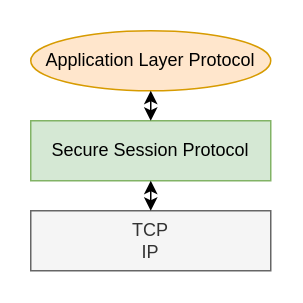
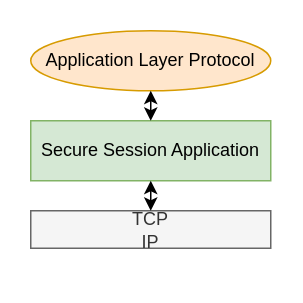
- <mxCell id="3" value="Secure Session Protocol" style="rounded=0;whiteSpace=wrap;html=1;fillColor=#d5e8d4;strokeColor=#82b366;" parent="1" vertex="1"><mxGeometry x="20" y="80" width="160" height="40" as="geometry" /></mxCell>
+ <mxCell id="3" value="Secure Session Application" style="rounded=0;whiteSpace=wrap;html=1;fillColor=#d5e8d4;strokeColor=#82b366;" parent="1" vertex="1"><mxGeometry x="20" y="80" width="160" height="40" as="geometry" /></mxCell>
- <mxCell id="4" value="TCP&lt;br&gt;IP&lt;br&gt;" style="rounded=0;whiteSpace=wrap;html=1;fillColor=#f5f5f5;strokeColor=#666666;fontColor=#333333;" parent="1" vertex="1"><mxGeometry x="20" y="140" width="160" height="40" as="geometry" /></mxCell>
+ <mxCell id="4" value="TCP&lt;br&gt;IP&lt;br&gt;" style="rounded=0;whiteSpace=wrap;html=1;fillColor=#f5f5f5;strokeColor=#666666;fontColor=#333333;" parent="1" vertex="1"><mxGeometry x="20" y="140" width="160" height="25" as="geometry" /></mxCell>
